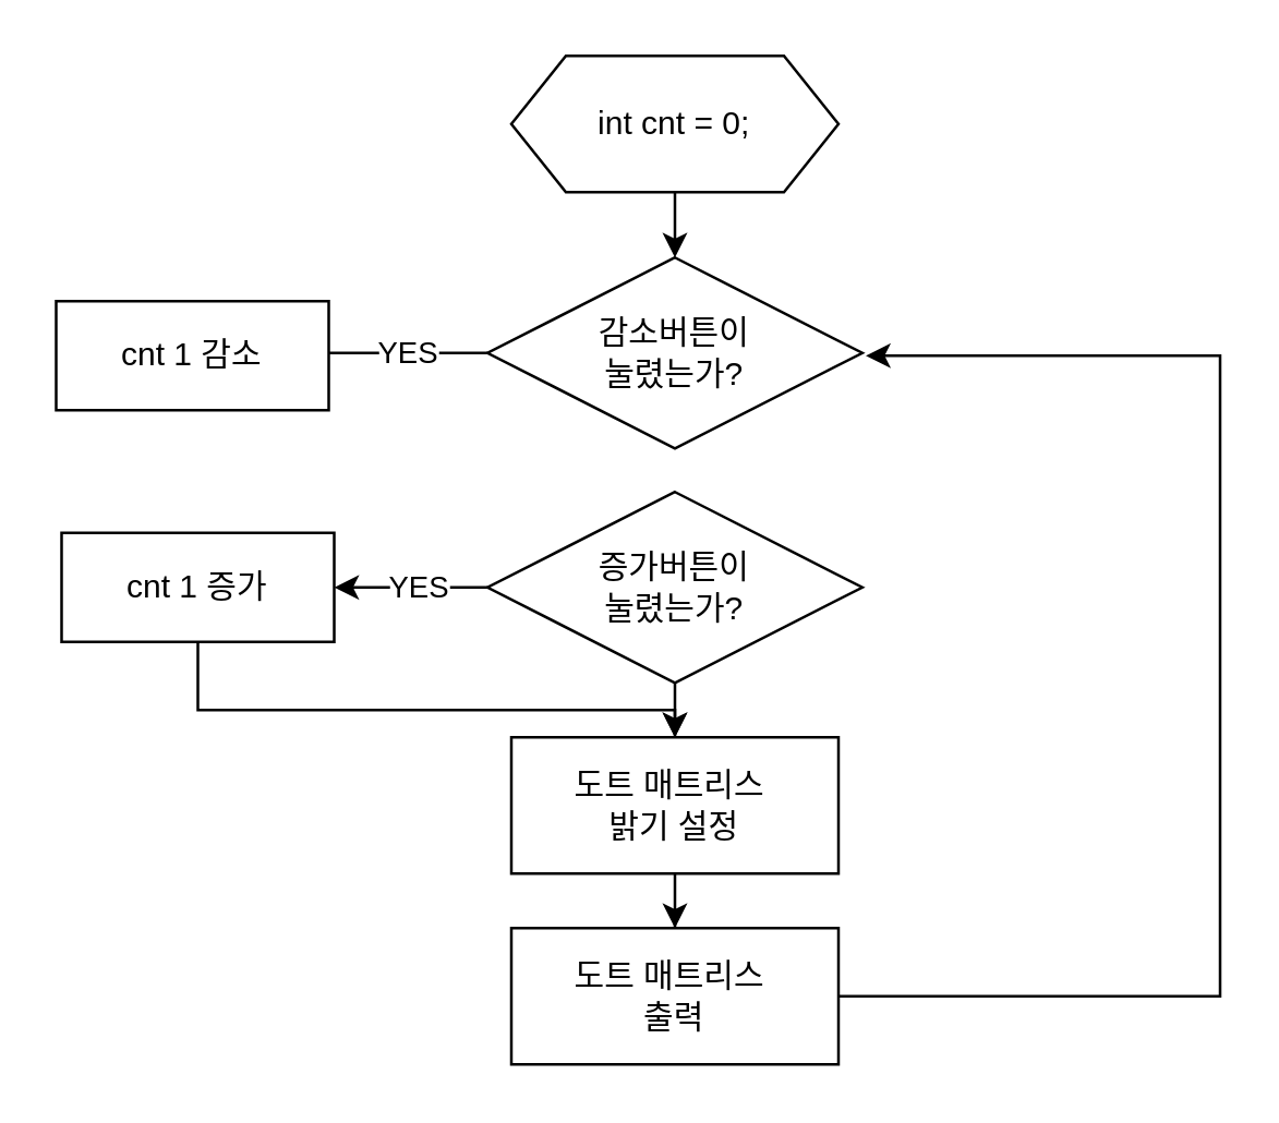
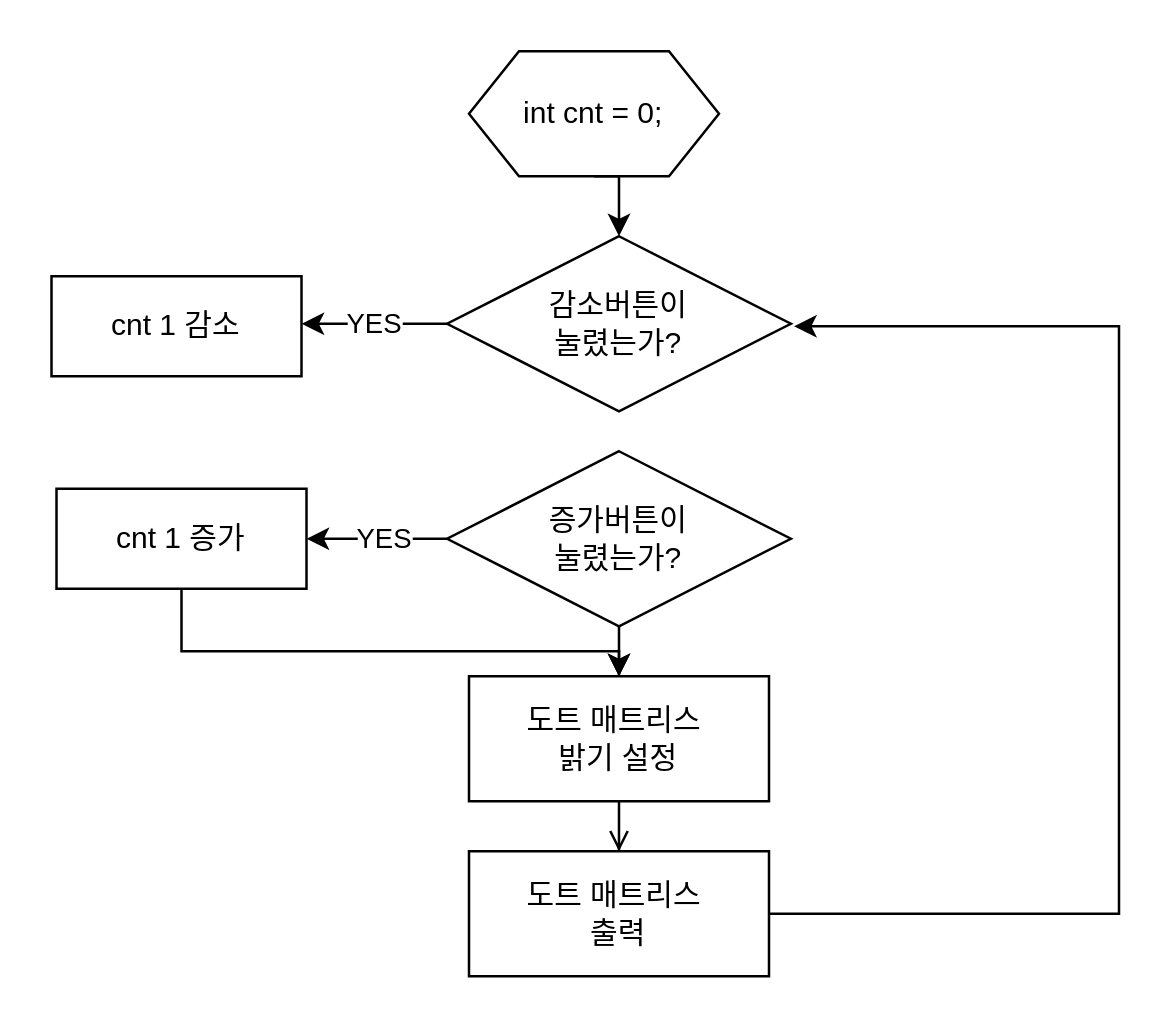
- <mxCell id="3" value="int cnt = 0;" style="shape=hexagon;perimeter=hexagonPerimeter2;whiteSpace=wrap;html=1;fixedSize=1;fillColor=#FFFFFF;" vertex="1" parent="1"><mxGeometry x="187" y="20" width="120" height="50" as="geometry" /></mxCell>
+ <mxCell id="3" value="int cnt = 0;" style="shape=hexagon;perimeter=hexagonPerimeter2;whiteSpace=wrap;html=1;fixedSize=1;fillColor=#FFFFFF;" vertex="1" parent="1"><mxGeometry x="187" y="20" width="100" height="50" as="geometry" /></mxCell>
- <mxCell id="4" value="YES" style="edgeStyle=orthogonalEdgeStyle;rounded=0;orthogonalLoop=1;jettySize=auto;html=1;exitX=0;exitY=0.5;exitDx=0;exitDy=0;endArrow=none;" edge="1" parent="1" source="5" target="10"><mxGeometry relative="1" as="geometry"><mxPoint x="147" y="135" as="targetPoint" /><Array as="points"><mxPoint x="137" y="129" /><mxPoint x="137" y="129" /></Array></mxGeometry></mxCell>
+ <mxCell id="4" value="YES" style="edgeStyle=orthogonalEdgeStyle;rounded=0;orthogonalLoop=1;jettySize=auto;html=1;exitX=0;exitY=0.5;exitDx=0;exitDy=0;" edge="1" parent="1" source="5" target="10"><mxGeometry relative="1" as="geometry"><mxPoint x="147" y="135" as="targetPoint" /><Array as="points"><mxPoint x="137" y="129" /><mxPoint x="137" y="129" /></Array></mxGeometry></mxCell>
- <mxCell id="13" style="edgeStyle=orthogonalEdgeStyle;rounded=0;orthogonalLoop=1;jettySize=auto;html=1;entryX=0.5;entryY=0;entryDx=0;entryDy=0;" edge="1" parent="1" source="14" target="16"><mxGeometry relative="1" as="geometry" /></mxCell>
+ <mxCell id="13" style="edgeStyle=orthogonalEdgeStyle;rounded=0;orthogonalLoop=1;jettySize=auto;html=1;entryX=0.5;entryY=0;entryDx=0;entryDy=0;endArrow=open;" edge="1" parent="1" source="14" target="16"><mxGeometry relative="1" as="geometry" /></mxCell>
